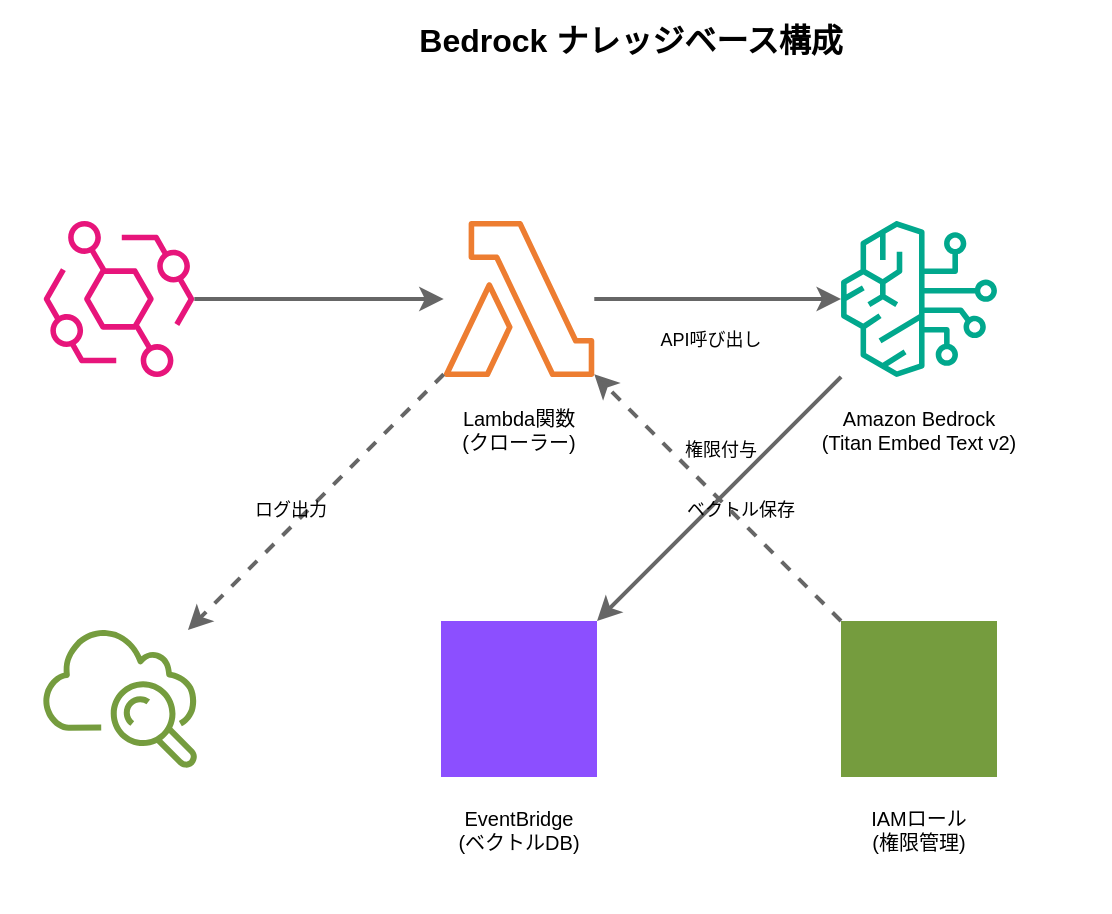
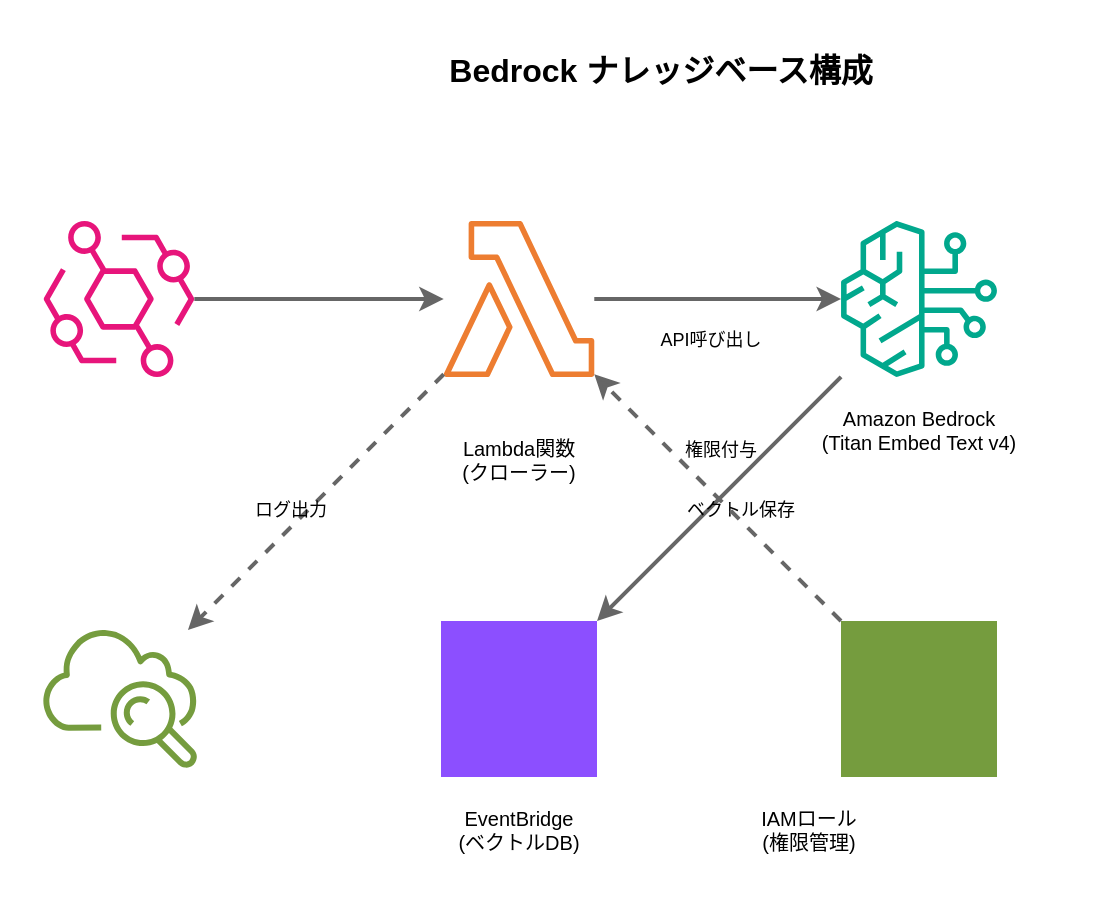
- <mxCell id="2" value="Bedrock ナレッジベース構成" style="text;html=1;align=center;verticalAlign=middle;resizable=0;points=[];autosize=1;strokeColor=none;fillColor=none;fontStyle=1;fontSize=16;" vertex="1" parent="1"><mxGeometry x="205" y="5" width="220" height="30" as="geometry" /></mxCell>
+ <mxCell id="2" value="Bedrock ナレッジベース構成" style="text;html=1;align=center;verticalAlign=middle;resizable=0;points=[];autosize=1;strokeColor=none;fillColor=none;fontStyle=1;fontSize=16;" vertex="1" parent="1"><mxGeometry x="220" y="20" width="220" height="30" as="geometry" /></mxCell>
- <mxCell id="5" value="Lambda関数&#10;(クローラー)" style="text;html=1;align=center;verticalAlign=middle;resizable=0;points=[];autosize=1;strokeColor=none;fillColor=none;fontSize=10;" vertex="1" parent="1"><mxGeometry x="209" y="195" width="100" height="40" as="geometry" /></mxCell>
+ <mxCell id="5" value="Lambda関数&#10;(クローラー)" style="text;html=1;align=center;verticalAlign=middle;resizable=0;points=[];autosize=1;strokeColor=none;fillColor=none;fontSize=10;" vertex="1" parent="1"><mxGeometry x="209" y="210" width="100" height="40" as="geometry" /></mxCell>
- <mxCell id="7" value="Amazon Bedrock&#10;(Titan Embed Text v2)" style="text;html=1;align=center;verticalAlign=middle;resizable=0;points=[];autosize=1;strokeColor=none;fillColor=none;fontSize=10;" vertex="1" parent="1"><mxGeometry x="384" y="195" width="150" height="40" as="geometry" /></mxCell>
+ <mxCell id="7" value="Amazon Bedrock&#10;(Titan Embed Text v4)" style="text;html=1;align=center;verticalAlign=middle;resizable=0;points=[];autosize=1;strokeColor=none;fillColor=none;fontSize=10;" vertex="1" parent="1"><mxGeometry x="384" y="195" width="150" height="40" as="geometry" /></mxCell>
- <mxCell id="12" value="IAMロール&#10;(権限管理)" style="text;html=1;align=center;verticalAlign=middle;resizable=0;points=[];autosize=1;strokeColor=none;fillColor=none;fontSize=10;" vertex="1" parent="1"><mxGeometry x="409" y="395" width="100" height="40" as="geometry" /></mxCell>
+ <mxCell id="12" value="IAMロール&#10;(権限管理)" style="text;html=1;align=center;verticalAlign=middle;resizable=0;points=[];autosize=1;strokeColor=none;fillColor=none;fontSize=10;" vertex="1" parent="1"><mxGeometry x="354" y="395" width="100" height="40" as="geometry" /></mxCell>
